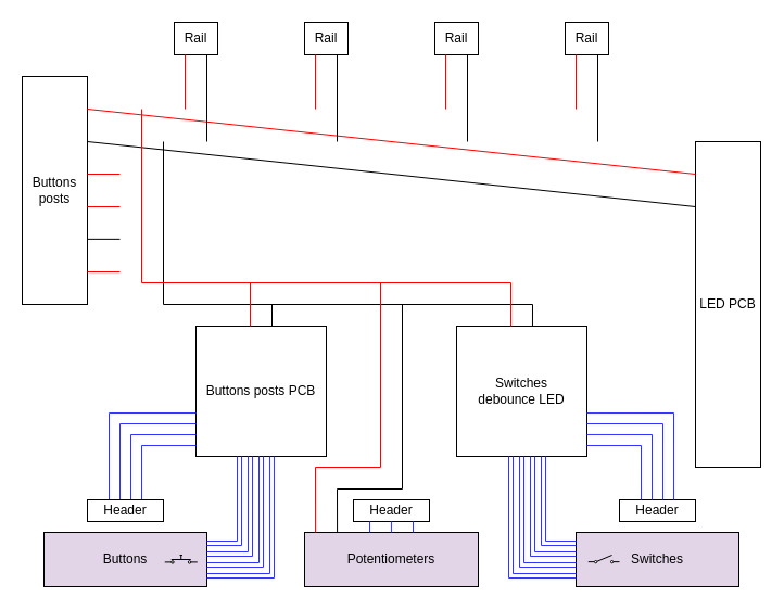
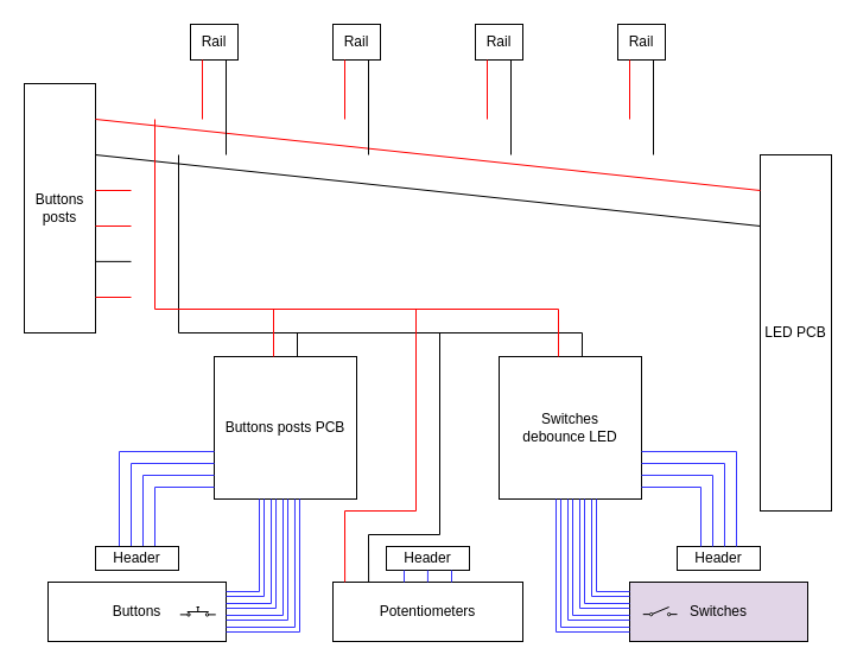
- <mxCell id="8" value="Buttons" style="rounded=0;whiteSpace=wrap;html=1;fillColor=#e1d5e7;" vertex="1" parent="1"><mxGeometry x="40" y="490" width="150" height="50" as="geometry" /></mxCell>
+ <mxCell id="8" value="Buttons" style="rounded=0;whiteSpace=wrap;html=1;" vertex="1" parent="1"><mxGeometry x="40" y="490" width="150" height="50" as="geometry" /></mxCell>
- <mxCell id="6" value="Potentiometers" style="rounded=0;whiteSpace=wrap;html=1;fillColor=#e1d5e7;" vertex="1" parent="1"><mxGeometry x="280" y="490" width="160" height="50" as="geometry" /></mxCell>
+ <mxCell id="6" value="Potentiometers" style="rounded=0;whiteSpace=wrap;html=1;" vertex="1" parent="1"><mxGeometry x="280" y="490" width="160" height="50" as="geometry" /></mxCell>
